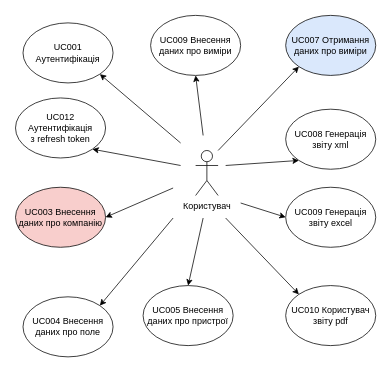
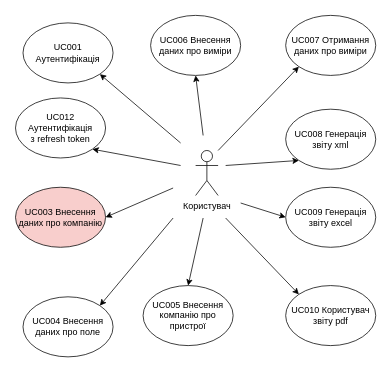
- <mxCell id="8" value="UC009 Внесення даних про виміри" style="ellipse;whiteSpace=wrap;html=1;" vertex="1" parent="1"><mxGeometry x="200" y="20" width="120" height="80" as="geometry" /></mxCell>
+ <mxCell id="8" value="UC006 Внесення даних про виміри" style="ellipse;whiteSpace=wrap;html=1;" vertex="1" parent="1"><mxGeometry x="200" y="20" width="120" height="80" as="geometry" /></mxCell>
- <mxCell id="9" value="UC007 Отримання даних про виміри" style="ellipse;whiteSpace=wrap;html=1;fillColor=#dae8fc;" vertex="1" parent="1"><mxGeometry x="380" y="20" width="120" height="80" as="geometry" /></mxCell>
+ <mxCell id="9" value="UC007 Отримання даних про виміри" style="ellipse;whiteSpace=wrap;html=1;" vertex="1" parent="1"><mxGeometry x="380" y="20" width="120" height="80" as="geometry" /></mxCell>
- <mxCell id="7" value="UC005 Внесення даних про пристрої" style="ellipse;whiteSpace=wrap;html=1;" vertex="1" parent="1"><mxGeometry x="190" y="380" width="120" height="80" as="geometry" /></mxCell>
+ <mxCell id="7" value="UC005 Внесення компанію про пристрої" style="ellipse;whiteSpace=wrap;html=1;" vertex="1" parent="1"><mxGeometry x="190" y="380" width="120" height="80" as="geometry" /></mxCell>
